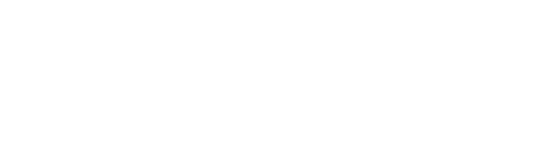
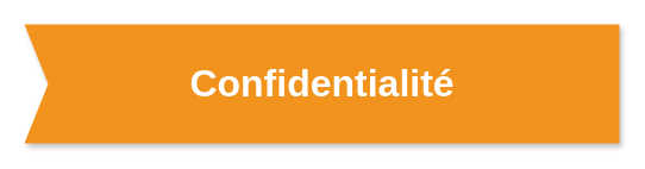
+ <mxCell id="2" value="&lt;font color=&quot;#ffffff&quot; size=&quot;1&quot;&gt;&lt;b style=&quot;font-size: 32px&quot;&gt;Confidentialité&lt;/b&gt;&lt;/font&gt;" style="html=1;shape=mxgraph.infographic.ribbonSimple;notch1=20;notch2=0;fillColor=#F2931E;strokeColor=none;shadow=1;" parent="1" vertex="1"><mxGeometry x="20" y="20" width="500" height="100" as="geometry" /></mxCell>
